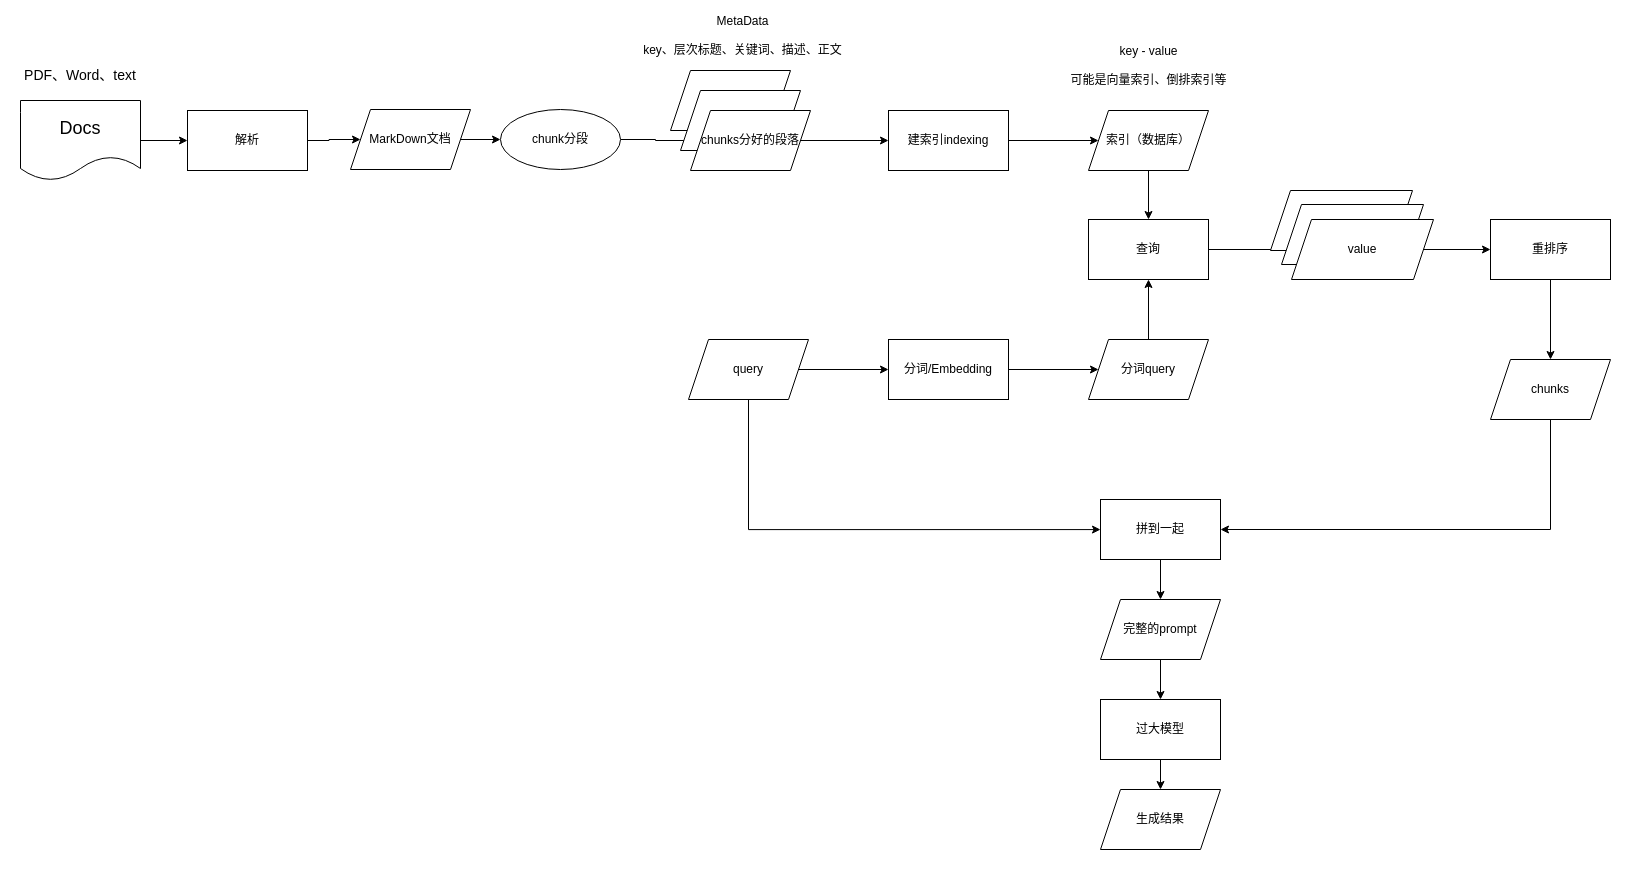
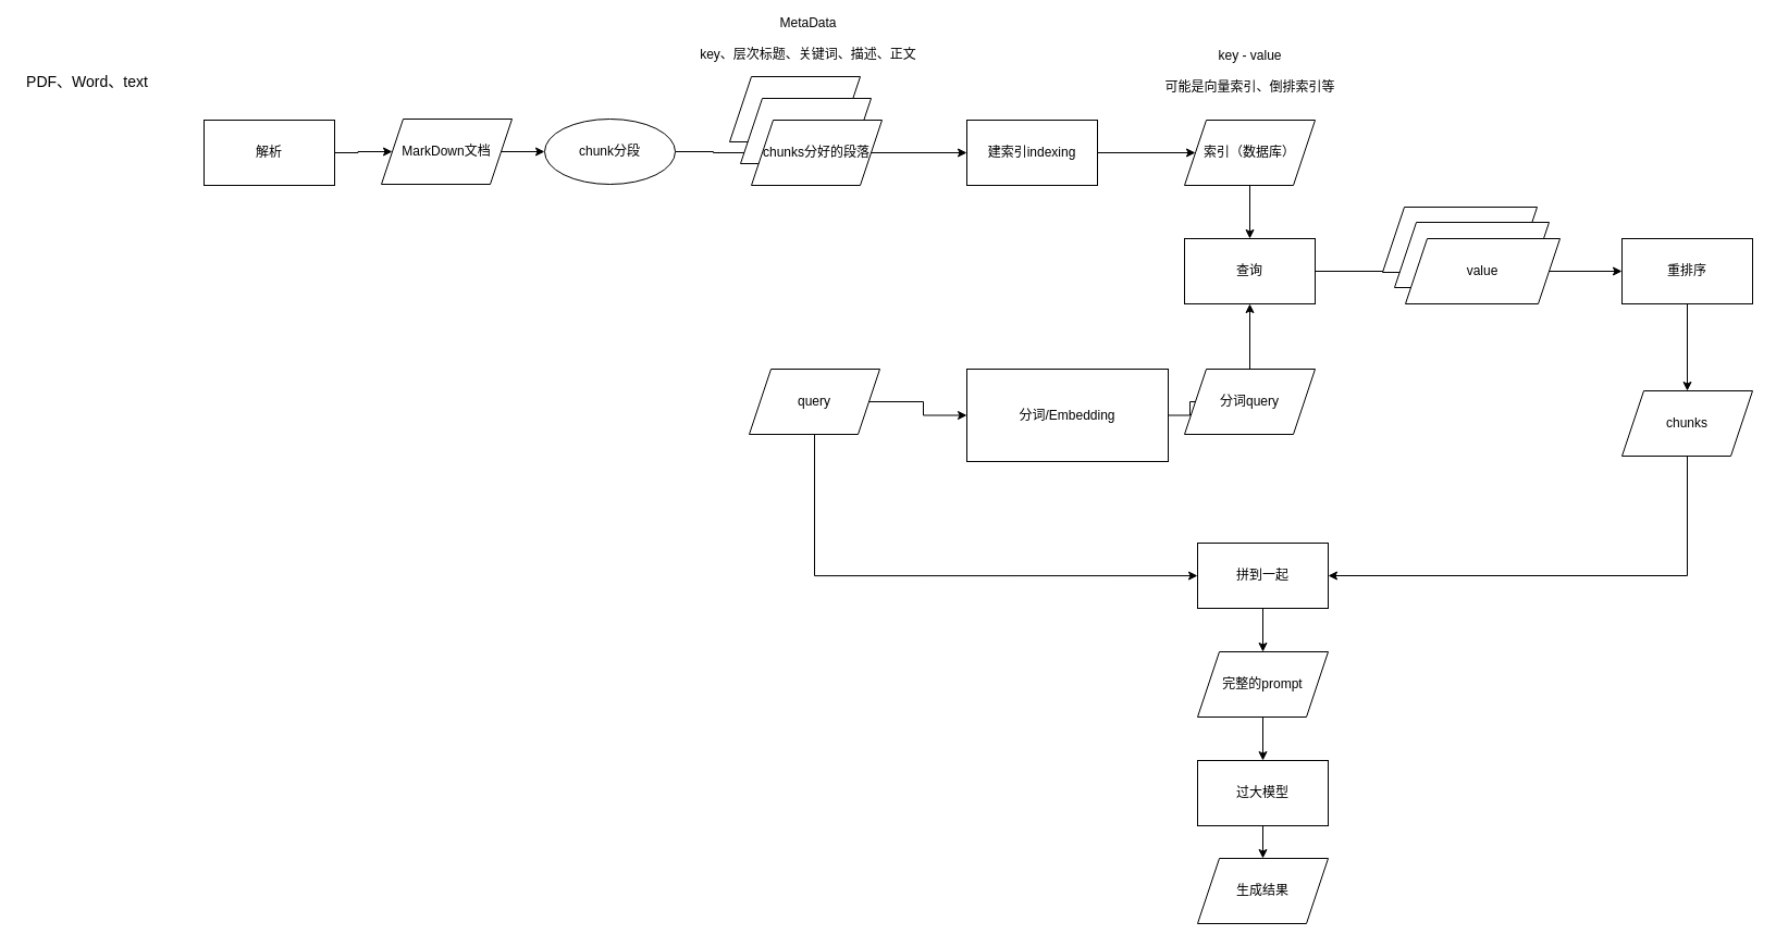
- <mxCell id="5" value="&lt;font style=&quot;font-size: 18px;&quot;&gt;Docs&lt;/font&gt;" style="shape=document;whiteSpace=wrap;html=1;boundedLbl=1;" vertex="1" parent="1"><mxGeometry x="20" y="100" width="120" height="80" as="geometry" /></mxCell>
- <mxCell id="4" style="edgeStyle=orthogonalEdgeStyle;rounded=0;orthogonalLoop=1;jettySize=auto;html=1;exitX=1;exitY=0.5;exitDx=0;exitDy=0;entryX=0;entryY=0.5;entryDx=0;entryDy=0;" edge="1" parent="1" source="5" target="3"><mxGeometry relative="1" as="geometry" /></mxCell>
- <mxCell id="25" value="分词/Embedding" style="whiteSpace=wrap;html=1;" vertex="1" parent="1"><mxGeometry x="888" y="339" width="120" height="60" as="geometry" /></mxCell>
+ <mxCell id="25" value="分词/Embedding" style="whiteSpace=wrap;html=1;" vertex="1" parent="1"><mxGeometry x="888" y="339" width="185" height="85" as="geometry" /></mxCell>
